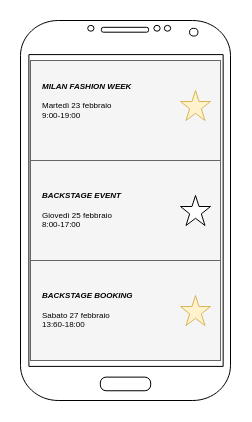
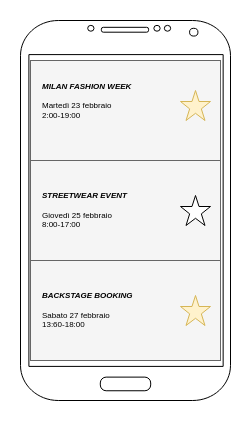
- <mxCell id="3" value="&lt;b&gt;&lt;i&gt;MILAN FASHION WEEK&lt;br&gt;&lt;/i&gt;&lt;/b&gt;&lt;br&gt;Martedì 23 febbraio&lt;br&gt;9:00-19:00&lt;br&gt;&lt;br&gt;&lt;div style=&quot;text-align: right&quot;&gt;&lt;br&gt;&lt;/div&gt;" style="strokeWidth=1;html=1;shadow=0;dashed=0;shape=mxgraph.android.rrect;rSize=0;align=left;spacingLeft=10;fontSize=8;fillColor=#f5f5f5;strokeColor=#666666;" vertex="1" parent="1"><mxGeometry x="30" y="60" width="190" height="100" as="geometry" /></mxCell>
+ <mxCell id="3" value="&lt;b&gt;&lt;i&gt;MILAN FASHION WEEK&lt;br&gt;&lt;/i&gt;&lt;/b&gt;&lt;br&gt;Martedì 23 febbraio&lt;br&gt;2:00-19:00&lt;br&gt;&lt;br&gt;&lt;div style=&quot;text-align: right&quot;&gt;&lt;br&gt;&lt;/div&gt;" style="strokeWidth=1;html=1;shadow=0;dashed=0;shape=mxgraph.android.rrect;rSize=0;align=left;spacingLeft=10;fontSize=8;fillColor=#f5f5f5;strokeColor=#666666;" vertex="1" parent="1"><mxGeometry x="30" y="60" width="190" height="100" as="geometry" /></mxCell>
- <mxCell id="4" value="&lt;b&gt;&lt;i&gt;BACKSTAGE EVENT&lt;br&gt;&lt;/i&gt;&lt;/b&gt;&lt;br&gt;Giovedì 25 febbraio&lt;br&gt;8:00-17:00" style="strokeWidth=1;html=1;shadow=0;dashed=0;shape=mxgraph.android.rrect;rSize=0;align=left;spacingLeft=10;fontSize=8;fillColor=#f5f5f5;strokeColor=#666666;" vertex="1" parent="1"><mxGeometry x="30" y="160" width="190" height="100" as="geometry" /></mxCell>
+ <mxCell id="4" value="&lt;b&gt;&lt;i&gt;STREETWEAR EVENT&lt;br&gt;&lt;/i&gt;&lt;/b&gt;&lt;br&gt;Giovedì 25 febbraio&lt;br&gt;8:00-17:00" style="strokeWidth=1;html=1;shadow=0;dashed=0;shape=mxgraph.android.rrect;rSize=0;align=left;spacingLeft=10;fontSize=8;fillColor=#f5f5f5;strokeColor=#666666;" vertex="1" parent="1"><mxGeometry x="30" y="160" width="190" height="100" as="geometry" /></mxCell>
